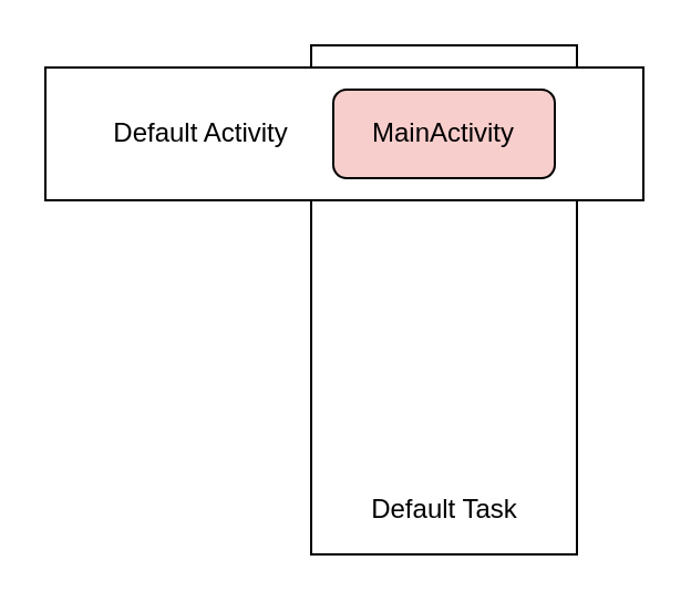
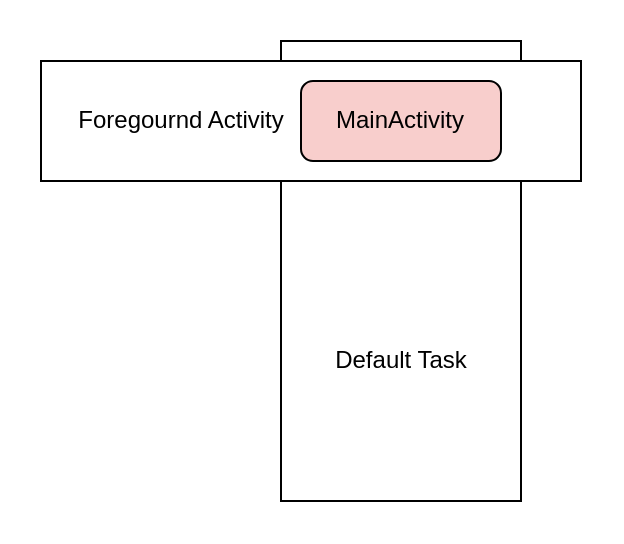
- <mxCell id="6" value="Default Activity" style="text;html=1;align=center;verticalAlign=middle;resizable=0;points=[];autosize=1;" parent="1" vertex="1"><mxGeometry x="30" y="50" width="120" height="20" as="geometry" /></mxCell>
+ <mxCell id="6" value="Foregournd Activity" style="text;html=1;align=center;verticalAlign=middle;resizable=0;points=[];autosize=1;" parent="1" vertex="1"><mxGeometry x="30" y="50" width="120" height="20" as="geometry" /></mxCell>
- <mxCell id="3" value="Default Task" style="text;html=1;align=center;verticalAlign=middle;resizable=0;points=[];autosize=1;" parent="1" vertex="1"><mxGeometry x="160" y="220" width="80" height="20" as="geometry" /></mxCell>
+ <mxCell id="3" value="Default Task" style="text;html=1;align=center;verticalAlign=middle;resizable=0;points=[];autosize=1;" parent="1" vertex="1"><mxGeometry x="160" y="170" width="80" height="20" as="geometry" /></mxCell>
